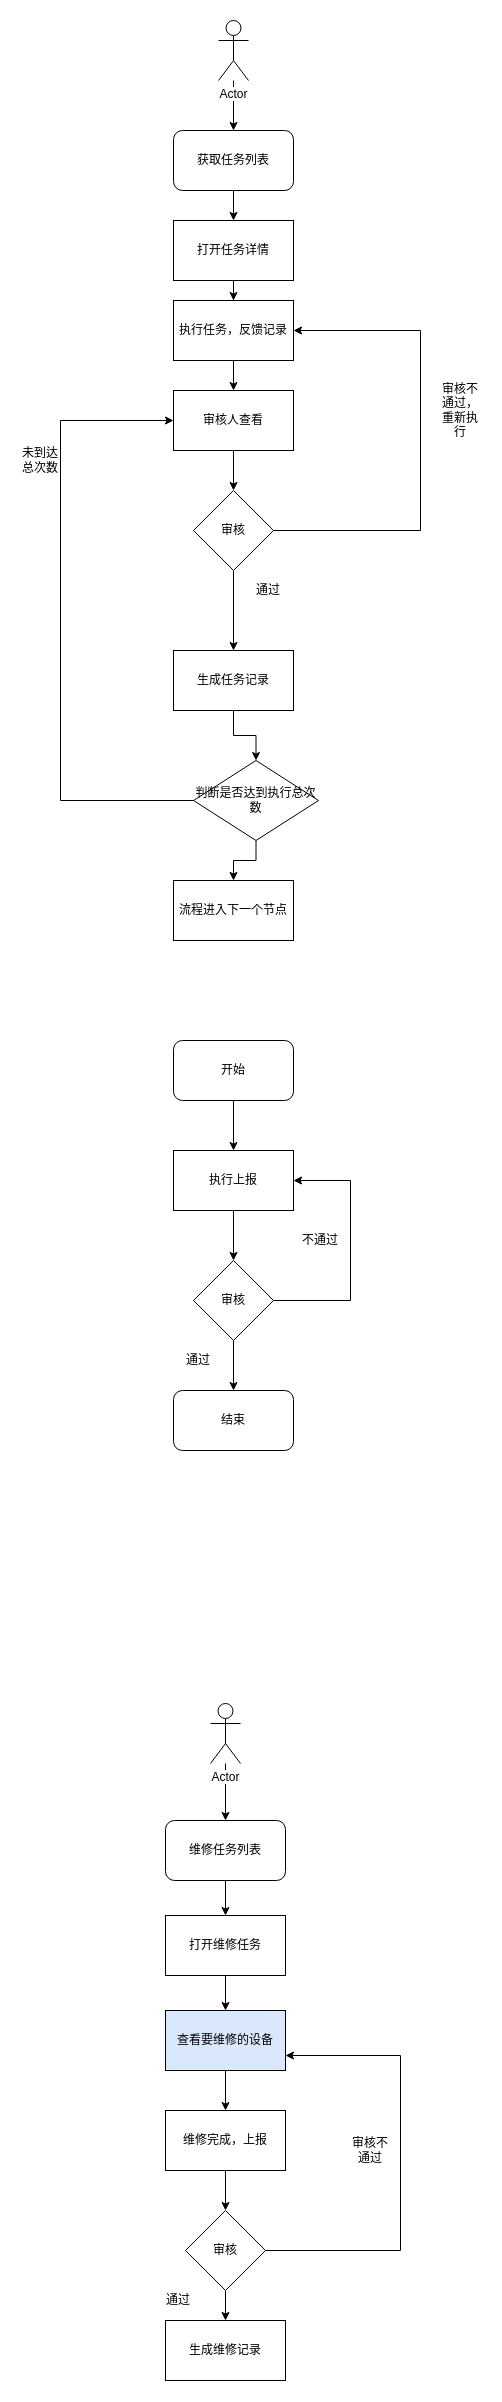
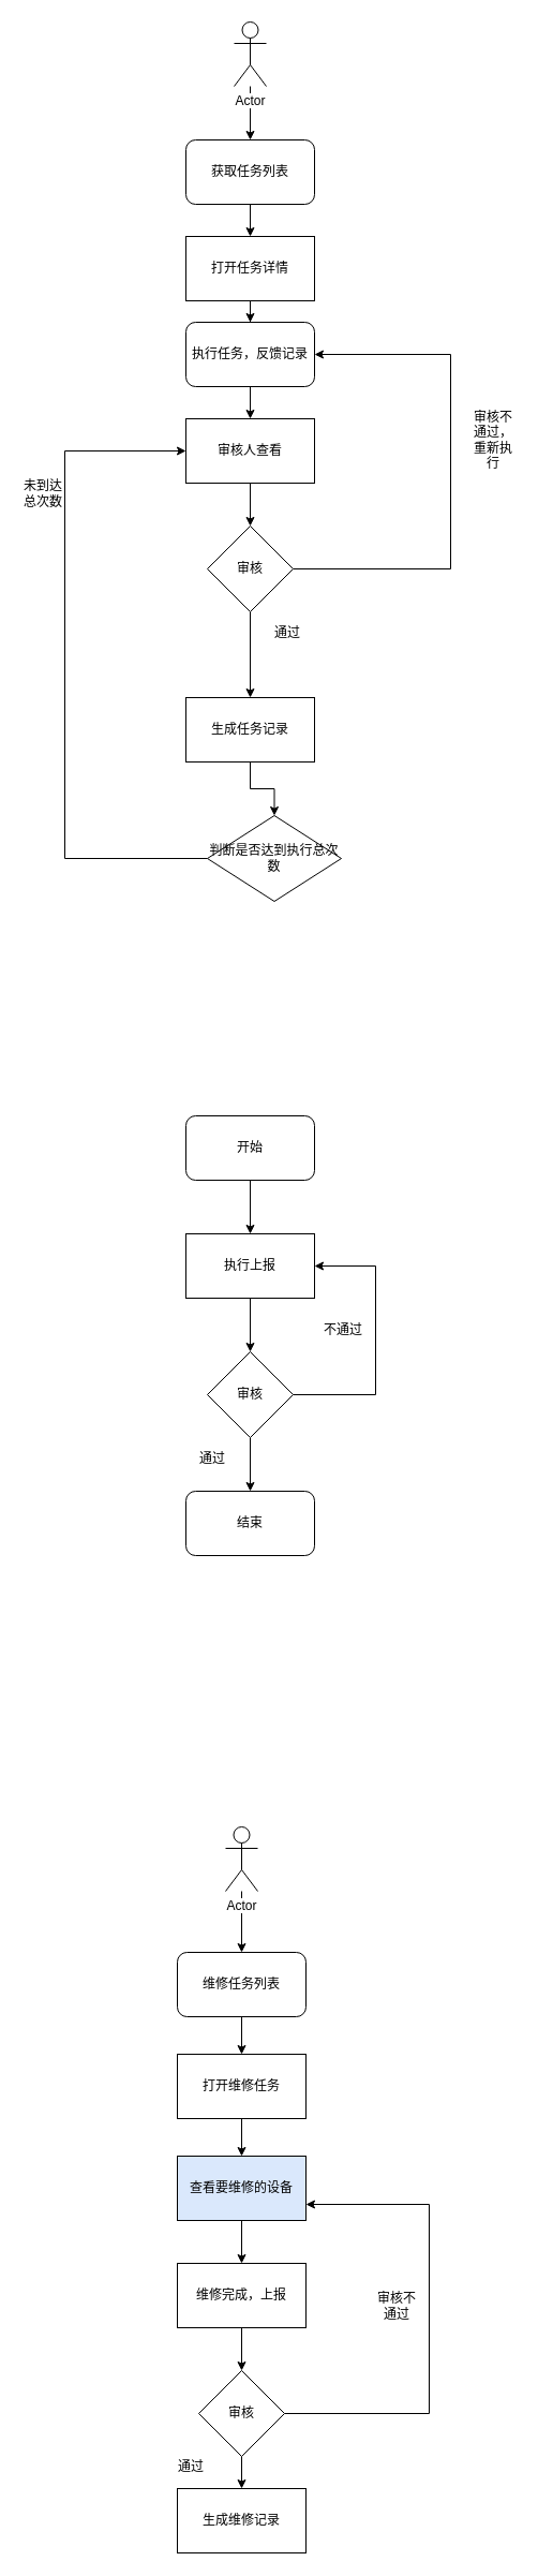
- <mxCell id="9" value="执行任务，反馈记录" style="rounded=0;whiteSpace=wrap;html=1;" vertex="1" parent="1"><mxGeometry x="173" y="300" width="120" height="60" as="geometry" /></mxCell>
+ <mxCell id="9" value="执行任务，反馈记录" style="whiteSpace=wrap;html=1;rounded=1;" vertex="1" parent="1"><mxGeometry x="173" y="300" width="120" height="60" as="geometry" /></mxCell>
- <mxCell id="17" style="edgeStyle=orthogonalEdgeStyle;rounded=0;orthogonalLoop=1;jettySize=auto;html=1;" edge="1" parent="1" source="18" target="23"><mxGeometry relative="1" as="geometry" /></mxCell>
- <mxCell id="23" value="流程进入下一个节点" style="rounded=0;whiteSpace=wrap;html=1;" vertex="1" parent="1"><mxGeometry x="173" y="880" width="120" height="60" as="geometry" /></mxCell>
